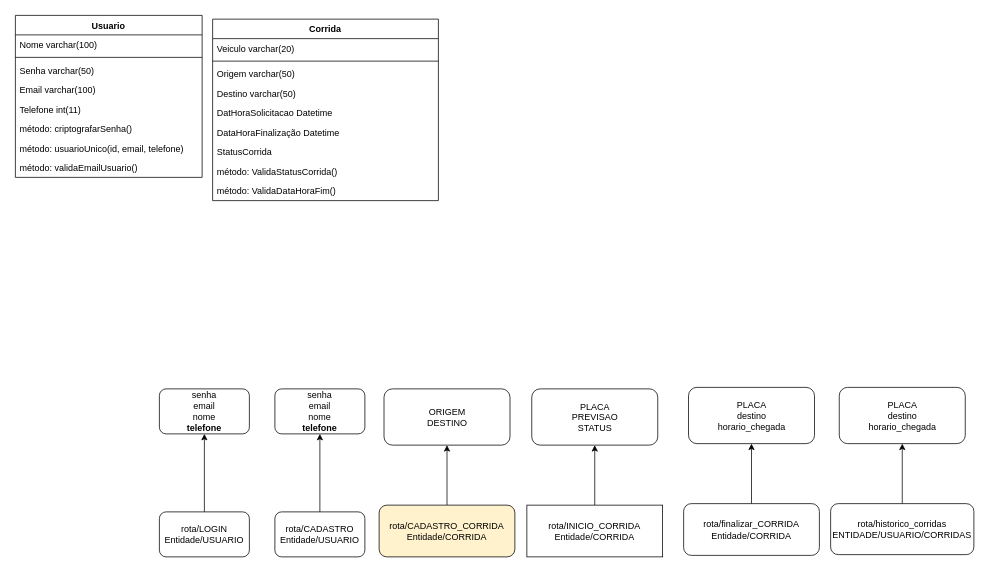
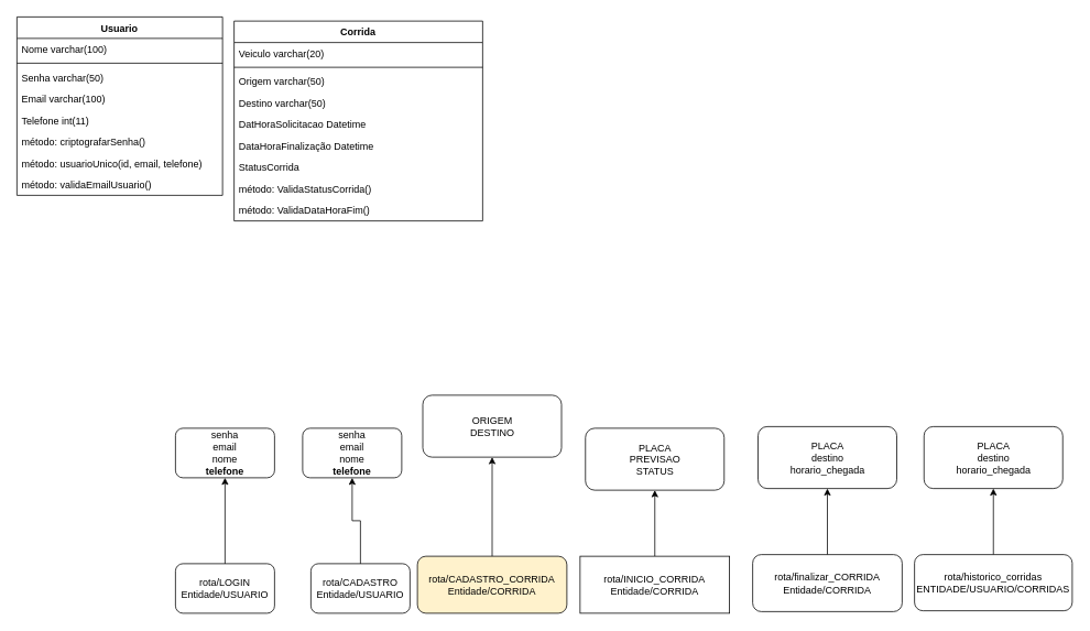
- <mxCell id="10" value="ORIGEM&lt;br&gt;DESTINO" style="rounded=1;whiteSpace=wrap;html=1;" parent="1" vertex="1"><mxGeometry x="511.5" y="518" width="168" height="75" as="geometry" /></mxCell>
+ <mxCell id="10" value="ORIGEM&lt;br&gt;DESTINO" style="rounded=1;whiteSpace=wrap;html=1;" parent="1" vertex="1"><mxGeometry x="511.5" y="478" width="168" height="75" as="geometry" /></mxCell>
- <mxCell id="6" value="rota/CADASTRO&lt;br&gt;Entidade/USUARIO" style="rounded=1;whiteSpace=wrap;html=1;" parent="1" vertex="1"><mxGeometry x="366" y="682" width="120" height="60" as="geometry" /></mxCell>
+ <mxCell id="6" value="rota/CADASTRO&lt;br&gt;Entidade/USUARIO" style="rounded=1;whiteSpace=wrap;html=1;" parent="1" vertex="1"><mxGeometry x="376" y="682" width="120" height="60" as="geometry" /></mxCell>
